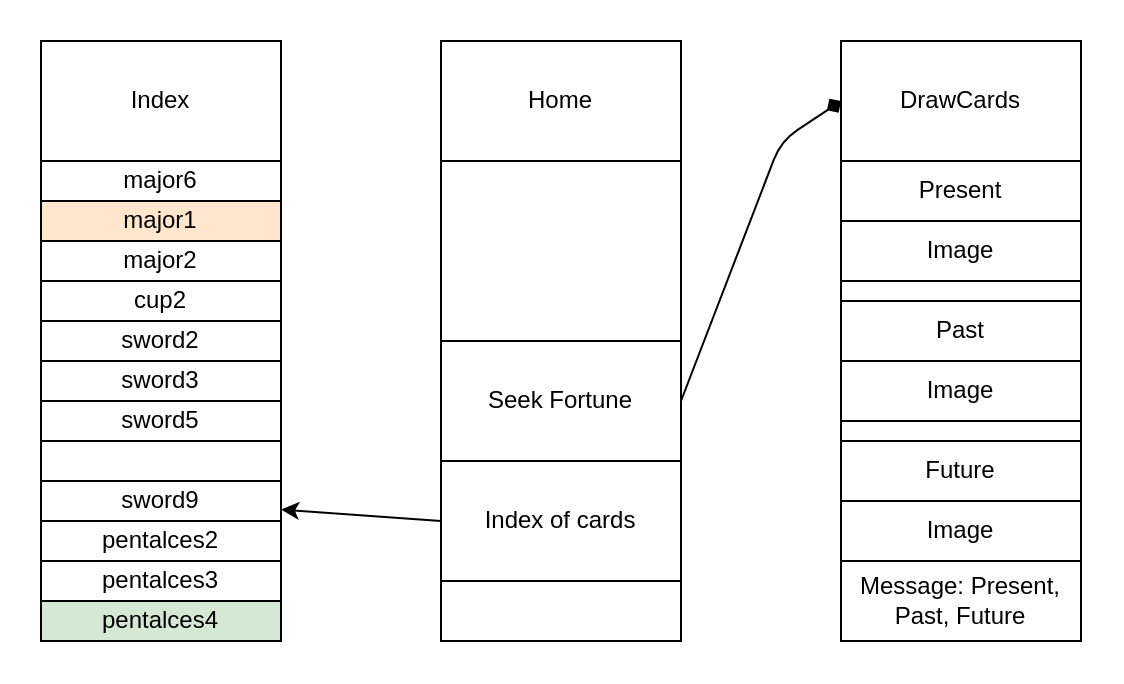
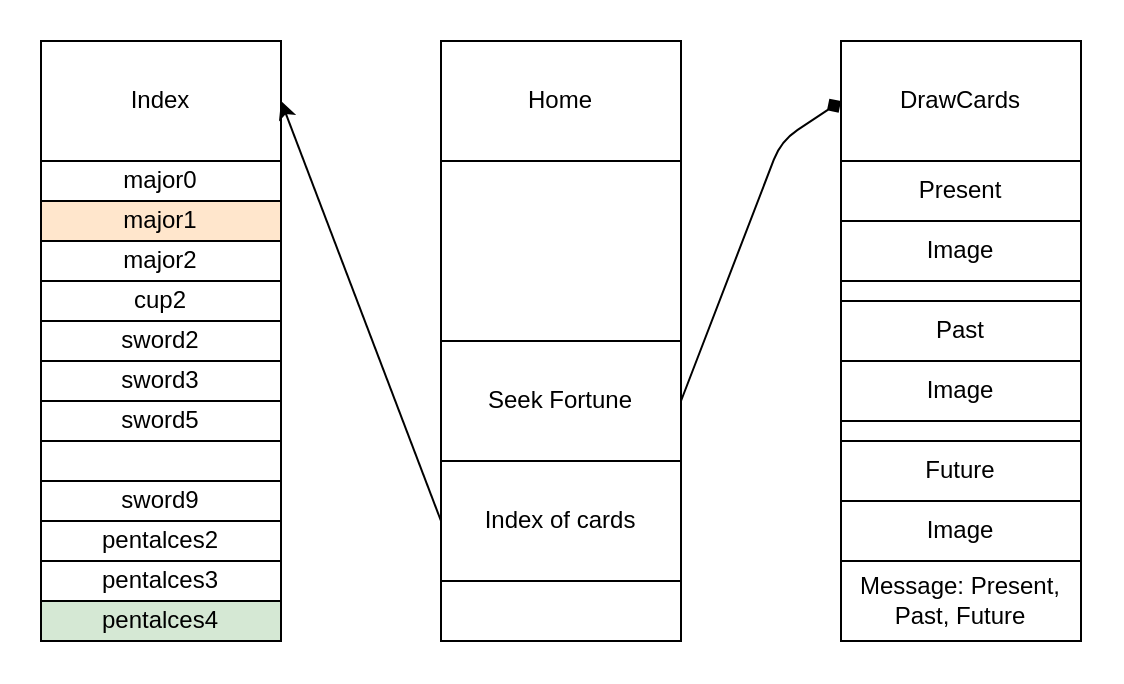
- <mxCell id="19" value="major6" style="rounded=0;whiteSpace=wrap;html=1;" vertex="1" parent="1"><mxGeometry x="20" y="80" width="120" height="20" as="geometry" /></mxCell>
+ <mxCell id="19" value="major0" style="rounded=0;whiteSpace=wrap;html=1;" vertex="1" parent="1"><mxGeometry x="20" y="80" width="120" height="20" as="geometry" /></mxCell>
- <mxCell id="30" value="" style="endArrow=classic;html=1;exitX=0;exitY=0.5;exitDx=0;exitDy=0;" edge="1" parent="1" source="6" target="26"><mxGeometry width="50" height="50" relative="1" as="geometry"><mxPoint x="240" y="-20" as="sourcePoint" /><mxPoint x="290" y="-70" as="targetPoint" /></mxGeometry></mxCell>
+ <mxCell id="30" value="" style="endArrow=classic;html=1;exitX=0;exitY=0.5;exitDx=0;exitDy=0;entryX=1;entryY=0.5;entryDx=0;entryDy=0;" edge="1" parent="1" source="6" target="17"><mxGeometry width="50" height="50" relative="1" as="geometry"><mxPoint x="240" y="-20" as="sourcePoint" /><mxPoint x="290" y="-70" as="targetPoint" /></mxGeometry></mxCell>
